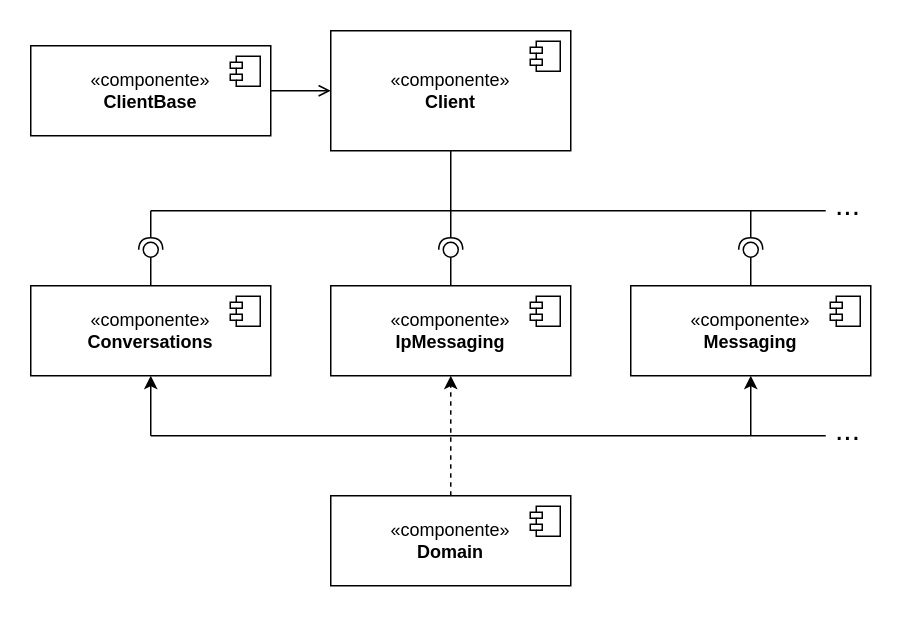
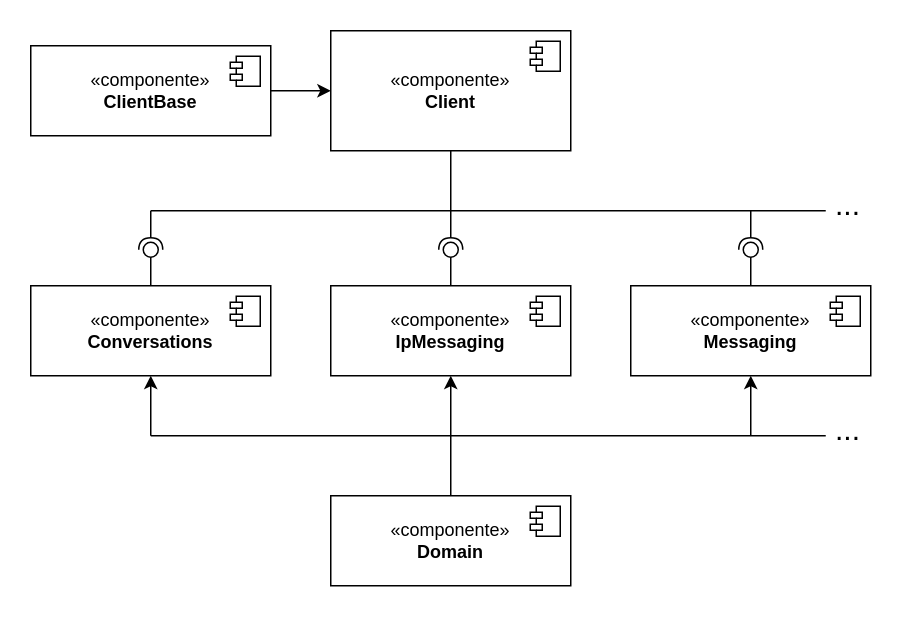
- <mxCell id="29" style="edgeStyle=orthogonalEdgeStyle;rounded=0;orthogonalLoop=1;jettySize=auto;html=1;entryX=0;entryY=0.5;entryDx=0;entryDy=0;endArrow=open;" edge="1" parent="1" source="30" target="26"><mxGeometry relative="1" as="geometry" /></mxCell>
+ <mxCell id="29" style="edgeStyle=orthogonalEdgeStyle;rounded=0;orthogonalLoop=1;jettySize=auto;html=1;entryX=0;entryY=0.5;entryDx=0;entryDy=0;" edge="1" parent="1" source="30" target="26"><mxGeometry relative="1" as="geometry" /></mxCell>
- <mxCell id="23" value="" style="endArrow=classic;html=1;rounded=0;entryX=0.5;entryY=1;entryDx=0;entryDy=0;exitX=0.5;exitY=0;exitDx=0;exitDy=0;dashed=1;" edge="1" parent="1" source="24" target="16"><mxGeometry width="50" height="50" relative="1" as="geometry"><mxPoint x="450" y="310" as="sourcePoint" /><mxPoint x="510" y="260" as="targetPoint" /></mxGeometry></mxCell>
+ <mxCell id="23" value="" style="endArrow=classic;html=1;rounded=0;entryX=0.5;entryY=1;entryDx=0;entryDy=0;exitX=0.5;exitY=0;exitDx=0;exitDy=0;" edge="1" parent="1" source="24" target="16"><mxGeometry width="50" height="50" relative="1" as="geometry"><mxPoint x="450" y="310" as="sourcePoint" /><mxPoint x="510" y="260" as="targetPoint" /></mxGeometry></mxCell>
